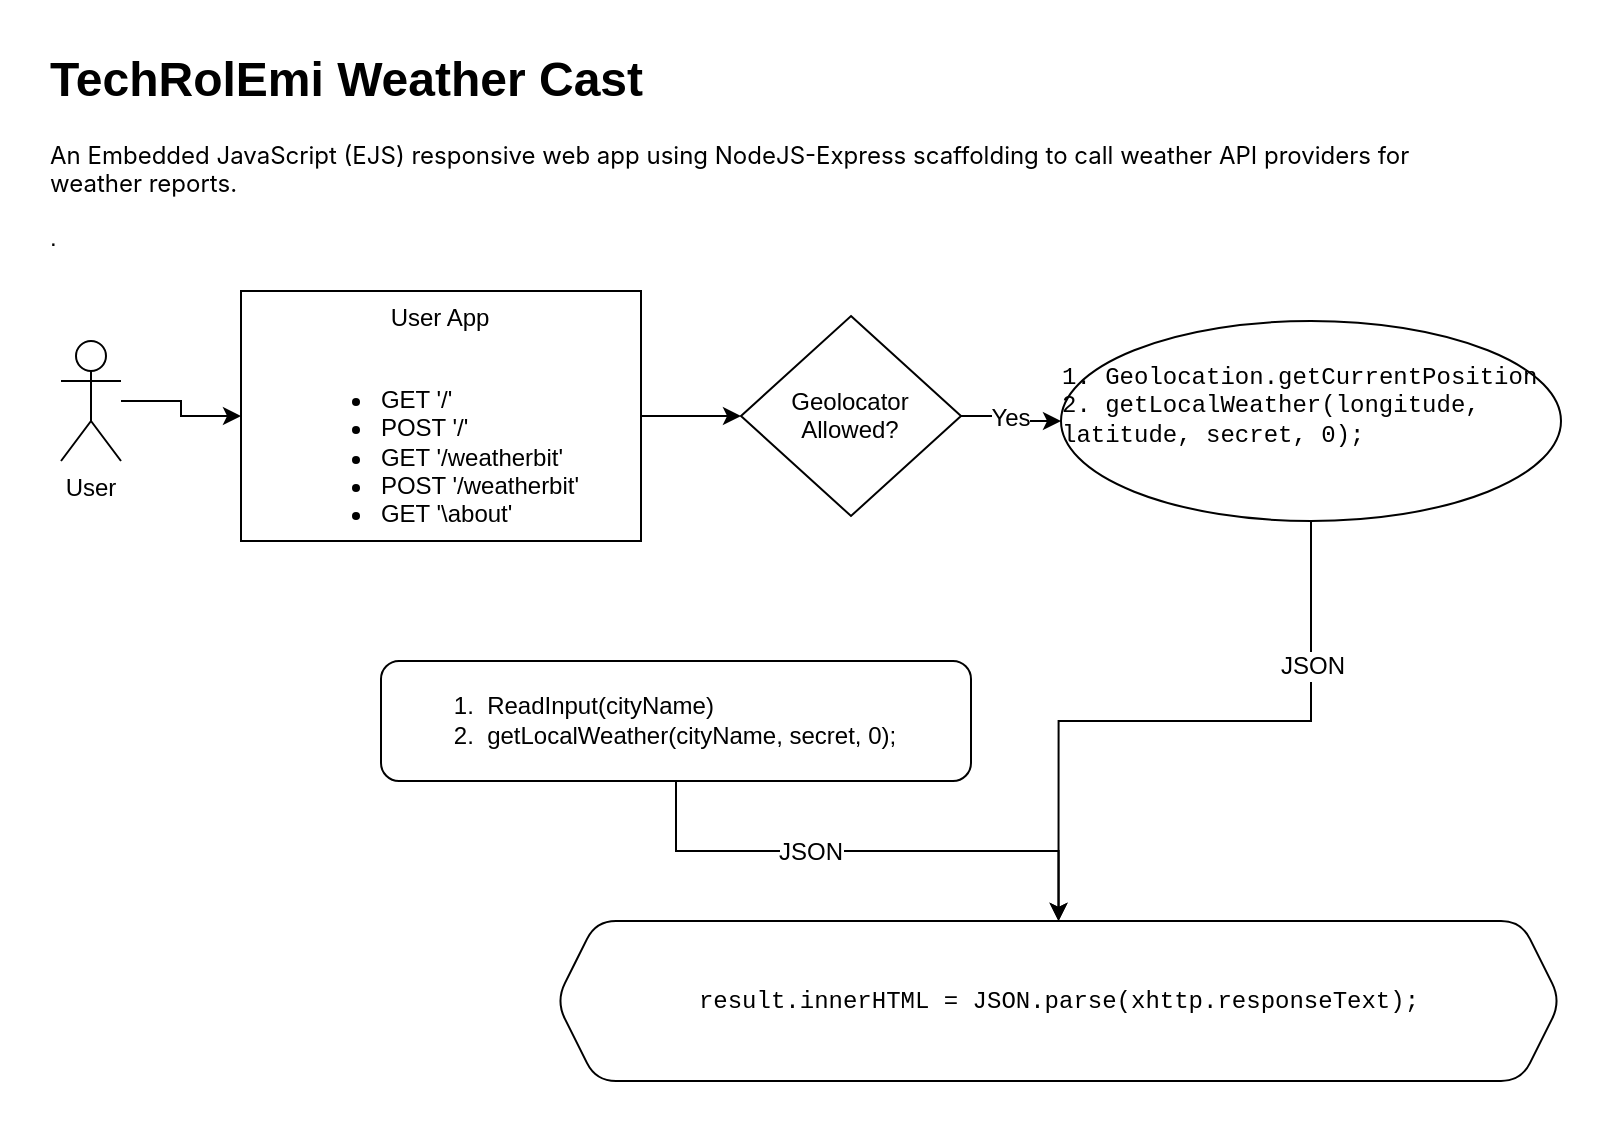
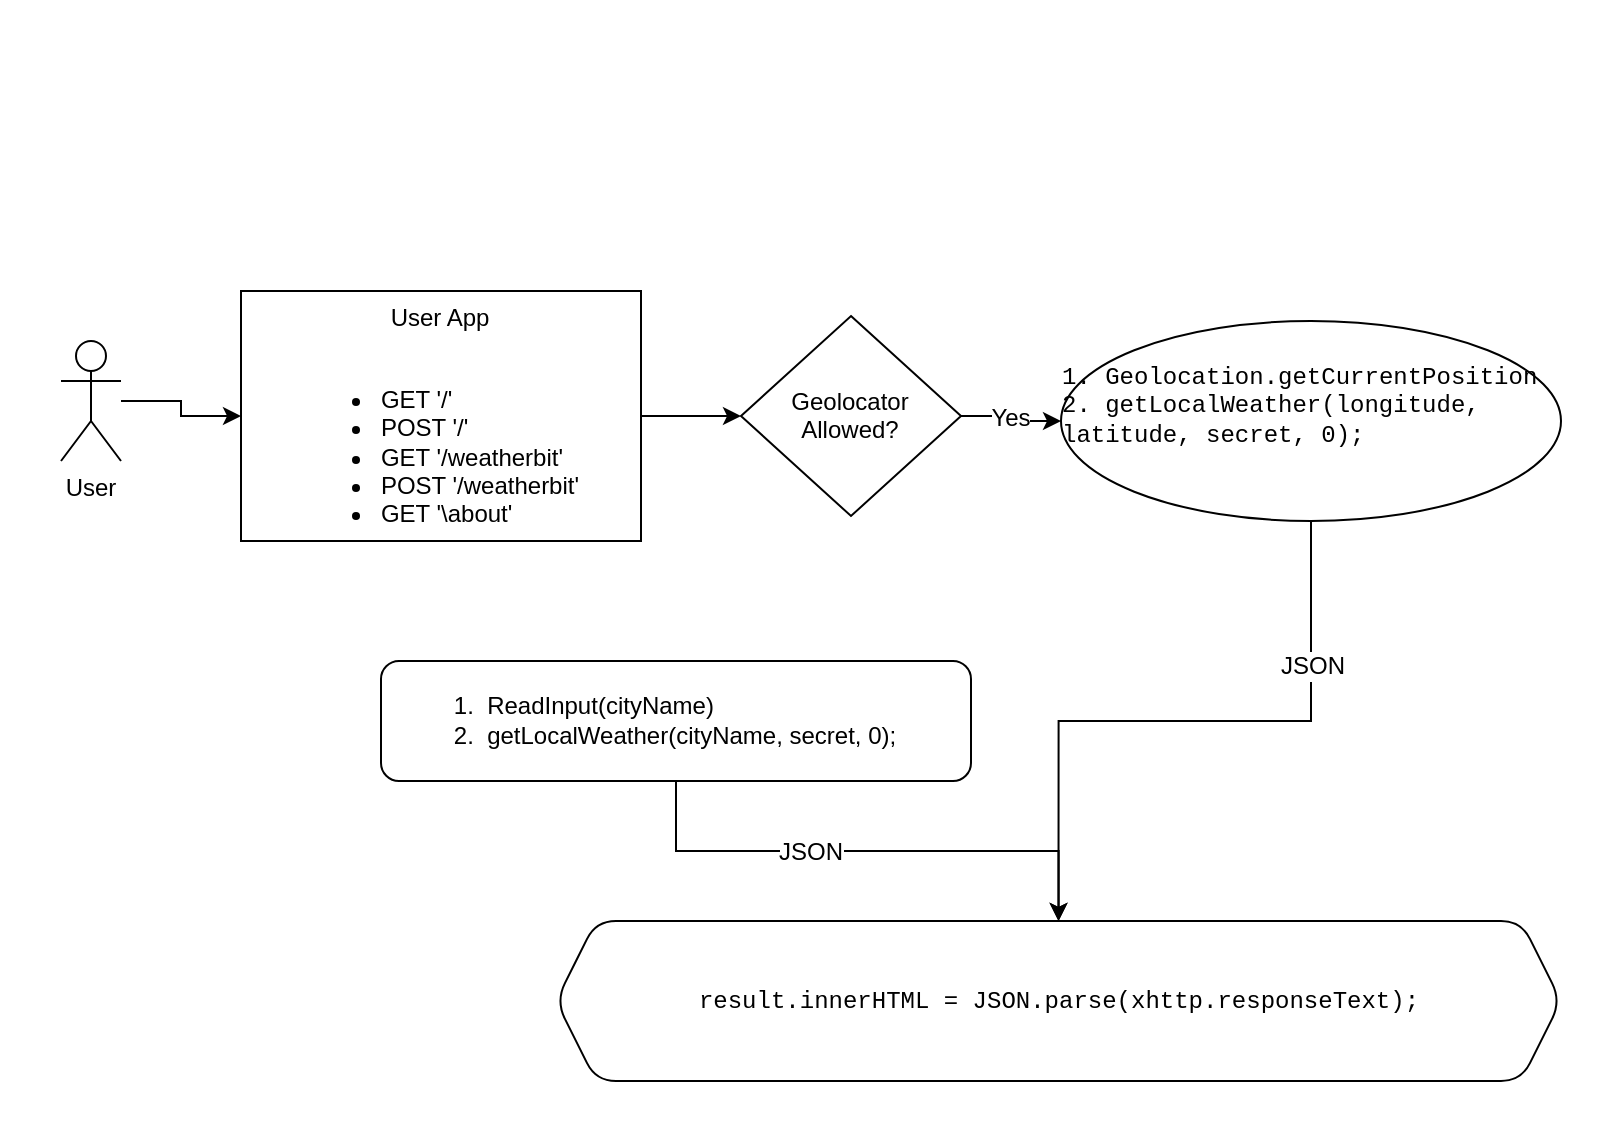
- <mxCell id="6" value="&lt;h1&gt;TechRolEmi Weather Cast&lt;/h1&gt;&lt;p&gt;&lt;font style=&quot;font-size: 12px;&quot; face=&quot;-apple-system, BlinkMacSystemFont, Segoe UI, Helvetica, Arial, sans-serif, Apple Color Emoji, Segoe UI Emoji&quot;&gt;An Embedded JavaScript&amp;nbsp;(EJS) responsive web app using NodeJS-Express scaffolding to call weather API providers for weather reports.&lt;/font&gt;&lt;/p&gt;&lt;p&gt;.&lt;/p&gt;" style="text;html=1;strokeColor=none;fillColor=none;spacing=5;spacingTop=-20;whiteSpace=wrap;overflow=hidden;rounded=0;" vertex="1" parent="1"><mxGeometry x="20" y="20" width="720" height="110" as="geometry" /></mxCell>
